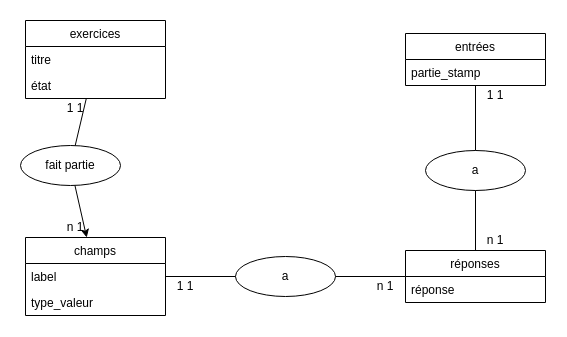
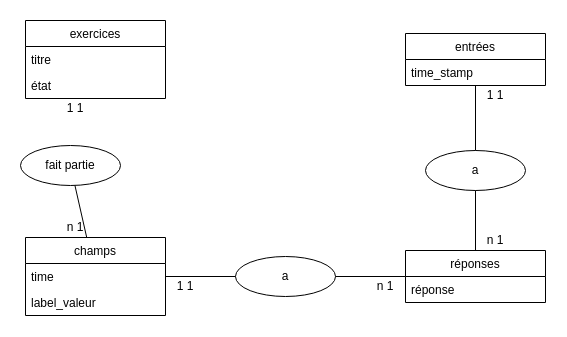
- <mxCell id="8" value="partie_stamp" style="text;strokeColor=none;fillColor=none;align=left;verticalAlign=top;spacingLeft=4;spacingRight=4;overflow=hidden;rotatable=0;points=[[0,0.5],[1,0.5]];portConstraint=eastwest;" parent="7" vertex="1"><mxGeometry y="26" width="140" height="26" as="geometry" /></mxCell>
+ <mxCell id="8" value="time_stamp" style="text;strokeColor=none;fillColor=none;align=left;verticalAlign=top;spacingLeft=4;spacingRight=4;overflow=hidden;rotatable=0;points=[[0,0.5],[1,0.5]];portConstraint=eastwest;" parent="7" vertex="1"><mxGeometry y="26" width="140" height="26" as="geometry" /></mxCell>
- <mxCell id="18" value="" style="endArrow=none;html=1;" parent="1" source="2" target="12" edge="1"><mxGeometry width="50" height="50" relative="1" as="geometry"><mxPoint x="255" y="109" as="sourcePoint" /><mxPoint x="305" y="109" as="targetPoint" /></mxGeometry></mxCell>
- <mxCell id="17" value="" style="endArrow=classic;html=1;fontStyle=1;" parent="1" source="12" target="9" edge="1"><mxGeometry width="50" height="50" relative="1" as="geometry"><mxPoint x="245" y="99" as="sourcePoint" /><mxPoint x="295" y="99" as="targetPoint" /></mxGeometry></mxCell>
+ <mxCell id="17" value="" style="endArrow=none;html=1;fontStyle=1" parent="1" source="12" target="9" edge="1"><mxGeometry width="50" height="50" relative="1" as="geometry"><mxPoint x="245" y="99" as="sourcePoint" /><mxPoint x="295" y="99" as="targetPoint" /></mxGeometry></mxCell>
- <mxCell id="10" value="label" style="text;strokeColor=none;fillColor=none;align=left;verticalAlign=top;spacingLeft=4;spacingRight=4;overflow=hidden;rotatable=0;points=[[0,0.5],[1,0.5]];portConstraint=eastwest;" parent="9" vertex="1"><mxGeometry y="26" width="140" height="26" as="geometry" /></mxCell>
+ <mxCell id="10" value="time" style="text;strokeColor=none;fillColor=none;align=left;verticalAlign=top;spacingLeft=4;spacingRight=4;overflow=hidden;rotatable=0;points=[[0,0.5],[1,0.5]];portConstraint=eastwest;" parent="9" vertex="1"><mxGeometry y="26" width="140" height="26" as="geometry" /></mxCell>
- <mxCell id="11" value="type_valeur" style="text;strokeColor=none;fillColor=none;align=left;verticalAlign=top;spacingLeft=4;spacingRight=4;overflow=hidden;rotatable=0;points=[[0,0.5],[1,0.5]];portConstraint=eastwest;" parent="9" vertex="1"><mxGeometry y="52" width="140" height="26" as="geometry" /></mxCell>
+ <mxCell id="11" value="label_valeur" style="text;strokeColor=none;fillColor=none;align=left;verticalAlign=top;spacingLeft=4;spacingRight=4;overflow=hidden;rotatable=0;points=[[0,0.5],[1,0.5]];portConstraint=eastwest;" parent="9" vertex="1"><mxGeometry y="52" width="140" height="26" as="geometry" /></mxCell>
